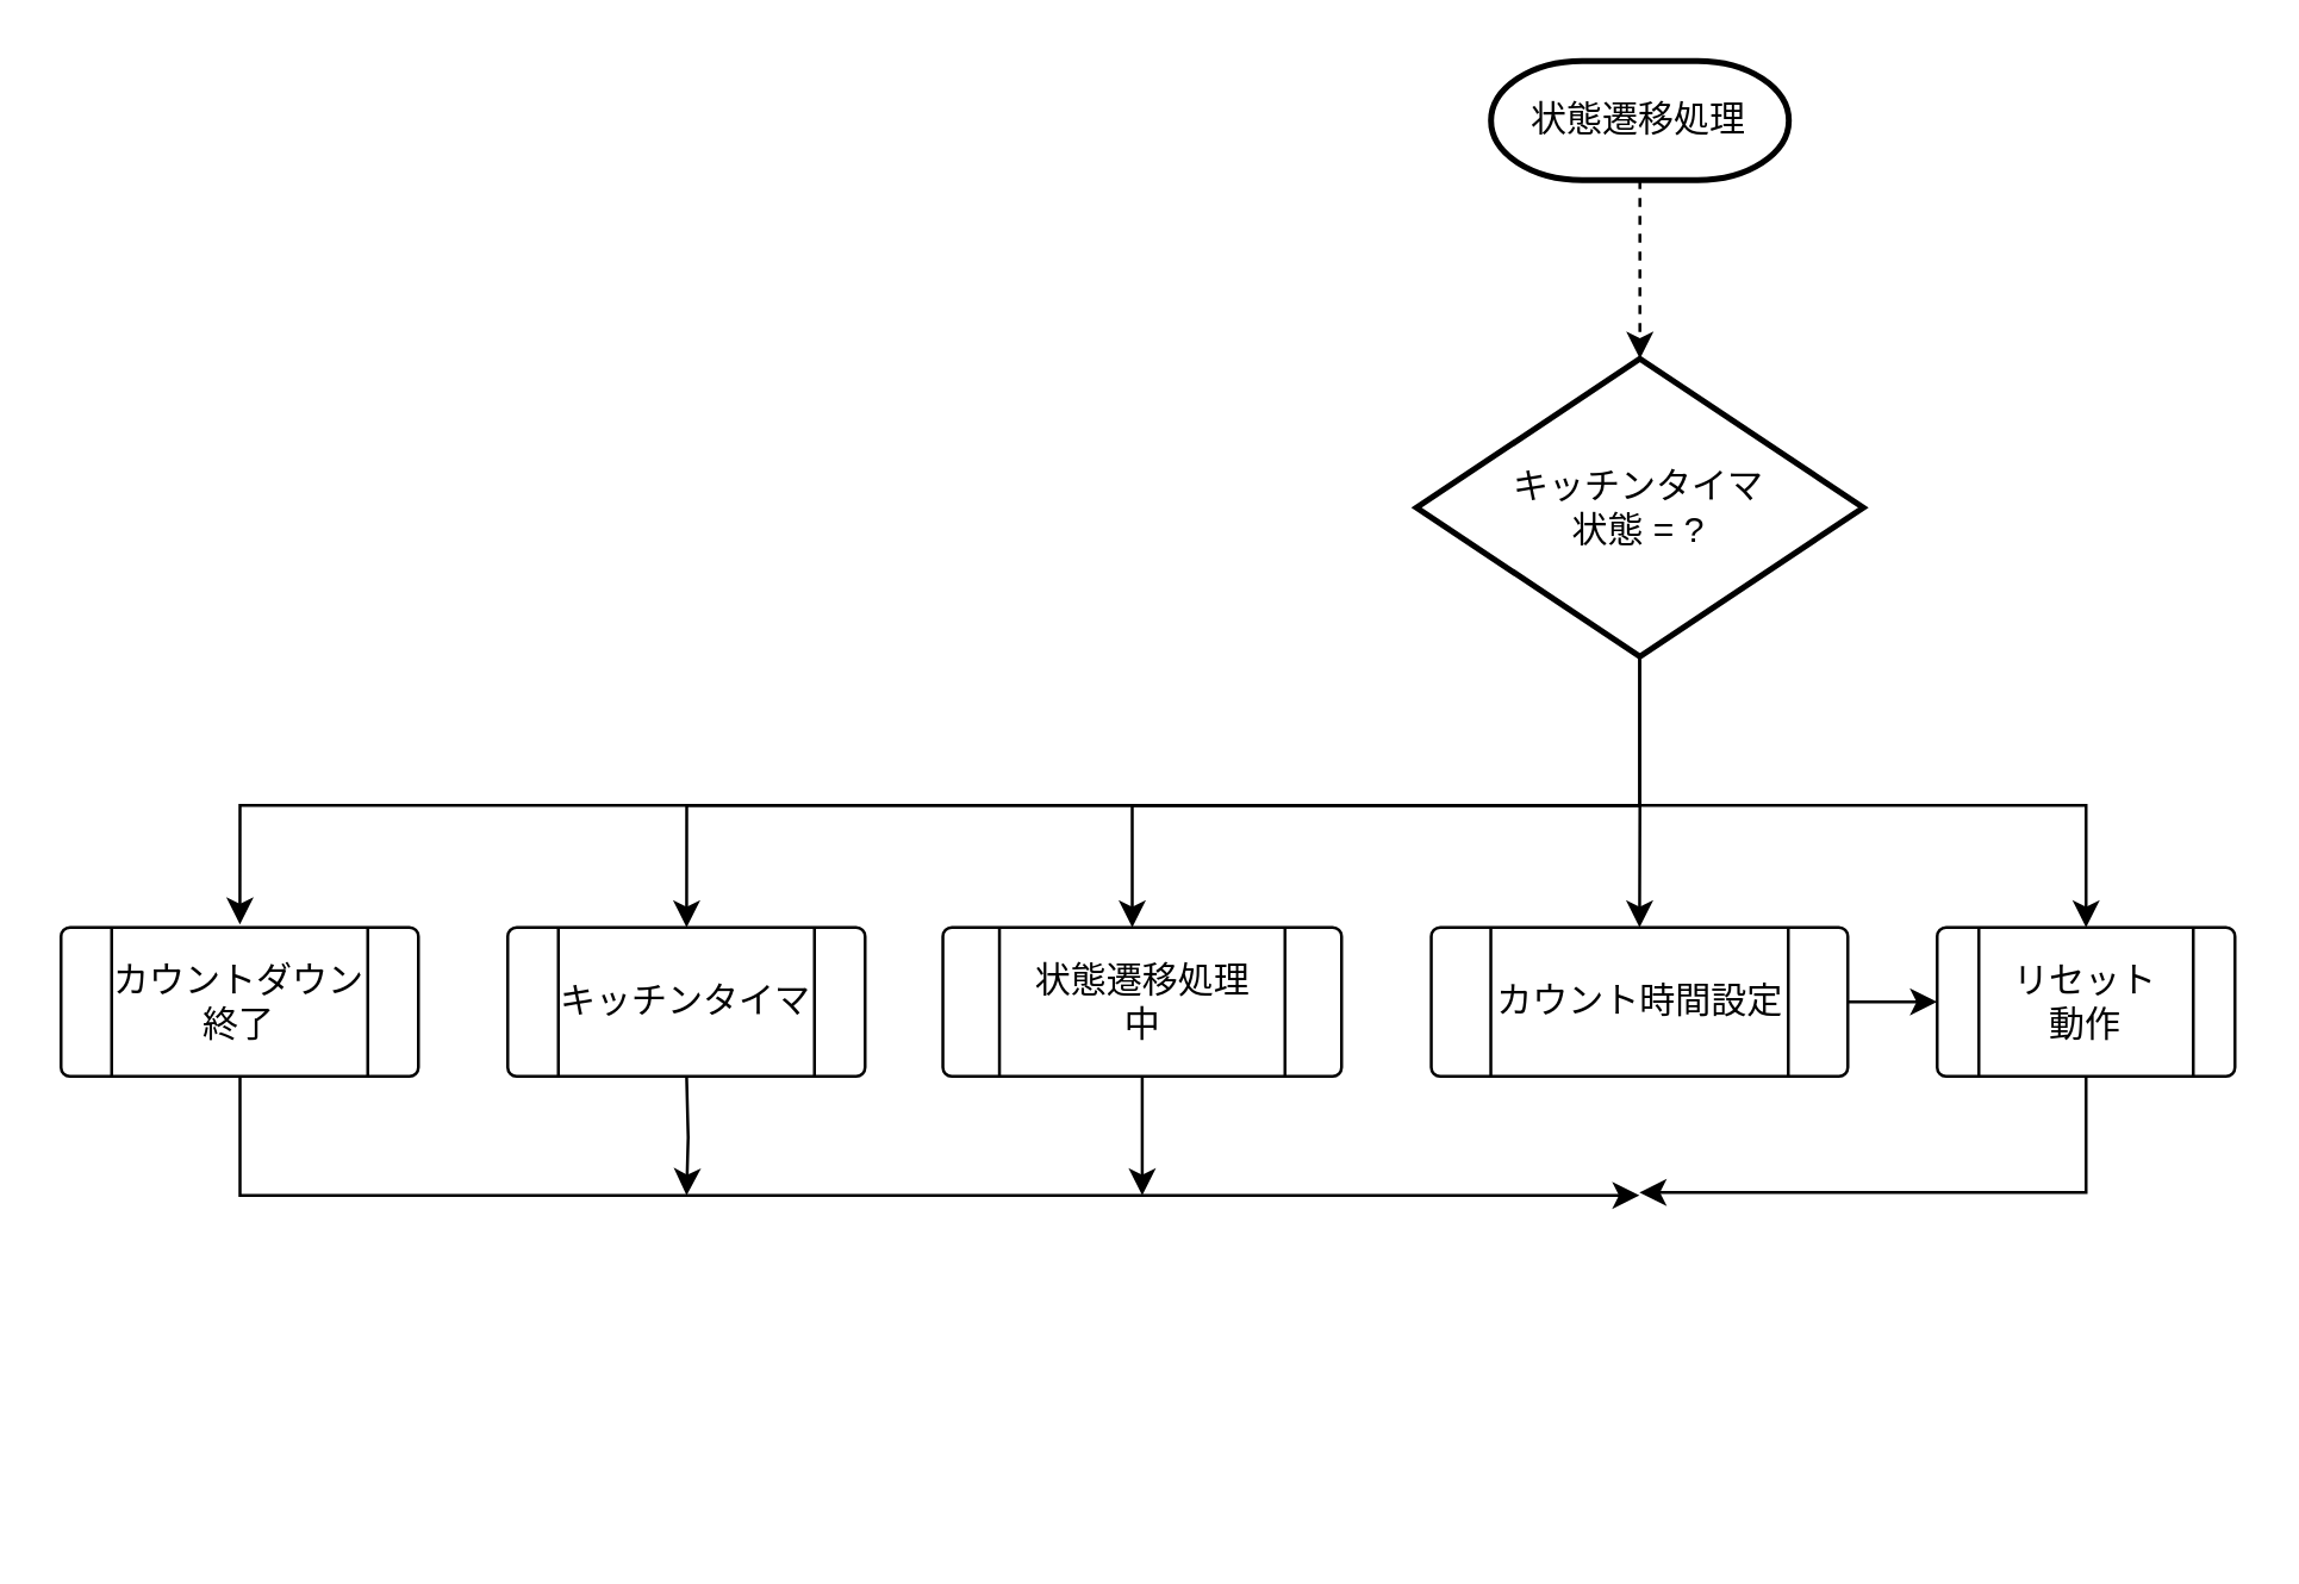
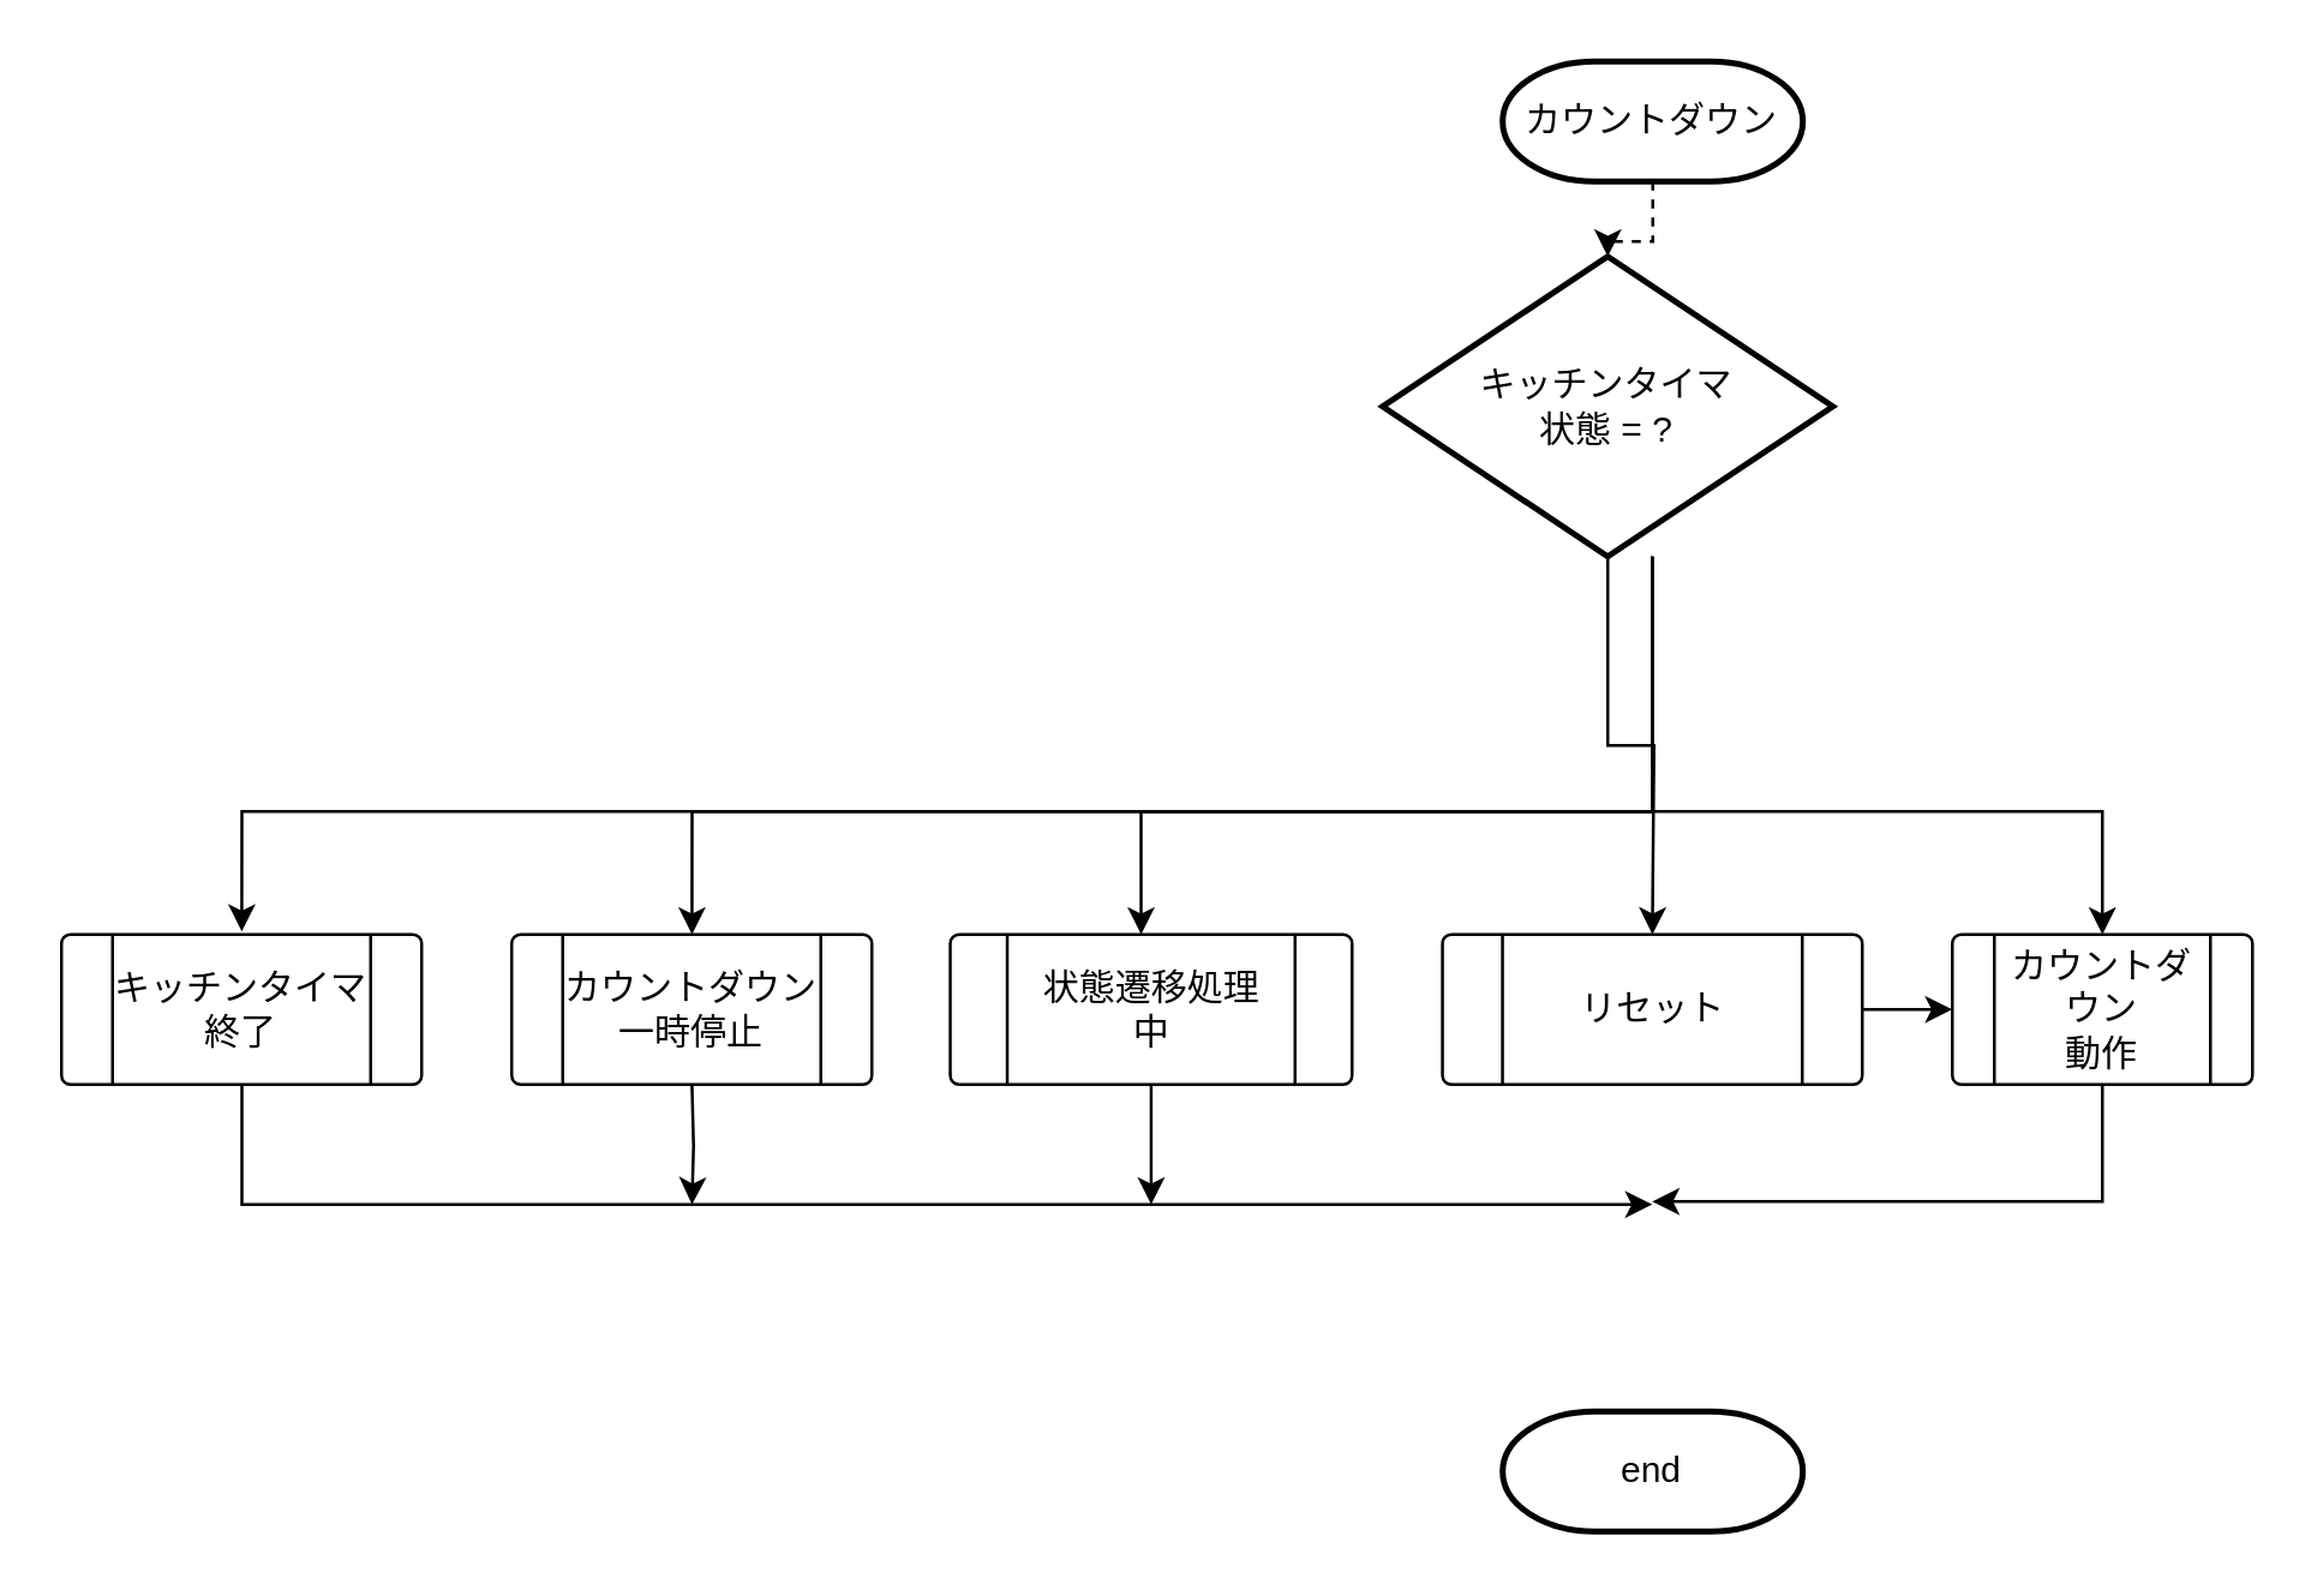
- <mxCell id="17" value="状態遷移処理" style="strokeWidth=2;html=1;shape=mxgraph.flowchart.terminator;whiteSpace=wrap;" parent="1" vertex="1"><mxGeometry x="500.18" y="20" width="100" height="40" as="geometry" /></mxCell>
+ <mxCell id="17" value="カウントダウン" style="strokeWidth=2;html=1;shape=mxgraph.flowchart.terminator;whiteSpace=wrap;" parent="1" vertex="1"><mxGeometry x="500.18" y="20" width="100" height="40" as="geometry" /></mxCell>
- <mxCell id="7" value="キッチンタイマ&lt;br&gt;状態 = ?" style="strokeWidth=2;html=1;shape=mxgraph.flowchart.decision;whiteSpace=wrap;" parent="1" vertex="1"><mxGeometry x="475.18" y="120" width="150" height="100" as="geometry" /></mxCell>
+ <mxCell id="7" value="キッチンタイマ&lt;br&gt;状態 = ?" style="strokeWidth=2;html=1;shape=mxgraph.flowchart.decision;whiteSpace=wrap;" parent="1" vertex="1"><mxGeometry x="460.18" y="85" width="150" height="100" as="geometry" /></mxCell>
- <mxCell id="14" value="カウントダウン&lt;br&gt;終了" style="verticalLabelPosition=middle;verticalAlign=middle;html=1;shape=process;whiteSpace=wrap;rounded=1;size=0.14;arcSize=6;labelPosition=center;align=center;" parent="1" vertex="1"><mxGeometry x="20" y="311" width="120" height="50" as="geometry" /></mxCell>
+ <mxCell id="14" value="キッチンタイマ&lt;br&gt;終了" style="verticalLabelPosition=middle;verticalAlign=middle;html=1;shape=process;whiteSpace=wrap;rounded=1;size=0.14;arcSize=6;labelPosition=center;align=center;" parent="1" vertex="1"><mxGeometry x="20" y="311" width="120" height="50" as="geometry" /></mxCell>
- <mxCell id="15" value="キッチンタイマ" style="verticalLabelPosition=middle;verticalAlign=middle;html=1;shape=process;whiteSpace=wrap;rounded=1;size=0.14;arcSize=6;labelPosition=center;align=center;" parent="1" vertex="1"><mxGeometry x="170" y="311" width="120" height="50" as="geometry" /></mxCell>
+ <mxCell id="15" value="カウントダウン一時停止" style="verticalLabelPosition=middle;verticalAlign=middle;html=1;shape=process;whiteSpace=wrap;rounded=1;size=0.14;arcSize=6;labelPosition=center;align=center;" parent="1" vertex="1"><mxGeometry x="170" y="311" width="120" height="50" as="geometry" /></mxCell>
- <mxCell id="13" value="カウント時間設定" style="verticalLabelPosition=middle;verticalAlign=middle;html=1;shape=process;whiteSpace=wrap;rounded=1;size=0.14;arcSize=6;labelPosition=center;align=center;" parent="1" vertex="1"><mxGeometry x="480.12" y="311" width="139.88" height="50" as="geometry" /></mxCell>
+ <mxCell id="13" value="リセット" style="verticalLabelPosition=middle;verticalAlign=middle;html=1;shape=process;whiteSpace=wrap;rounded=1;size=0.14;arcSize=6;labelPosition=center;align=center;" parent="1" vertex="1"><mxGeometry x="480.12" y="311" width="139.88" height="50" as="geometry" /></mxCell>
- <mxCell id="20" value="リセット&lt;br&gt;動作" style="verticalLabelPosition=middle;verticalAlign=middle;html=1;shape=process;whiteSpace=wrap;rounded=1;size=0.14;arcSize=6;labelPosition=center;align=center;" vertex="1" parent="1"><mxGeometry x="650" y="311" width="100" height="50" as="geometry" /></mxCell>
+ <mxCell id="20" value="カウントダウン&lt;br&gt;動作" style="verticalLabelPosition=middle;verticalAlign=middle;html=1;shape=process;whiteSpace=wrap;rounded=1;size=0.14;arcSize=6;labelPosition=center;align=center;" vertex="1" parent="1"><mxGeometry x="650" y="311" width="100" height="50" as="geometry" /></mxCell>
+ <mxCell id="18" value="end" style="strokeWidth=2;html=1;shape=mxgraph.flowchart.terminator;whiteSpace=wrap;" parent="1" vertex="1"><mxGeometry x="500.18" y="470" width="100" height="40" as="geometry" /></mxCell>
